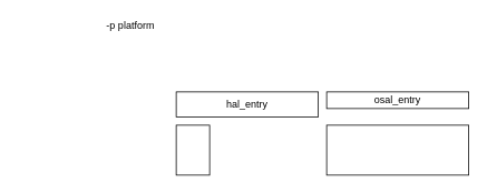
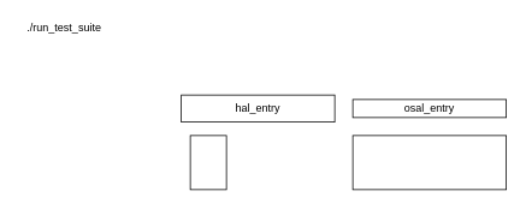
+ <mxCell id="2" value="./run_test_suite&lt;br&gt;" style="text;html=1;align=center;verticalAlign=middle;resizable=0;points=[];autosize=1;strokeColor=none;fillColor=none;" vertex="1" parent="1"><mxGeometry x="20" y="20" width="100" height="20" as="geometry" /></mxCell>
- <mxCell id="3" value="-p platform&lt;br&gt;" style="text;html=1;align=center;verticalAlign=middle;resizable=0;points=[];autosize=1;strokeColor=none;fillColor=none;" vertex="1" parent="1"><mxGeometry x="120" y="20" width="70" height="20" as="geometry" /></mxCell>
- <mxCell id="4" value="hal_entry" style="rounded=0;whiteSpace=wrap;html=1;" vertex="1" parent="1"><mxGeometry x="210" y="110" width="170" height="30" as="geometry" /></mxCell>
+ <mxCell id="4" value="hal_entry" style="rounded=0;whiteSpace=wrap;html=1;" vertex="1" parent="1"><mxGeometry x="200" y="105" width="170" height="30" as="geometry" /></mxCell>
